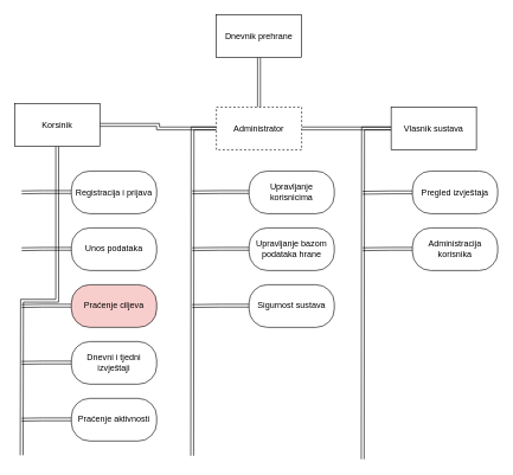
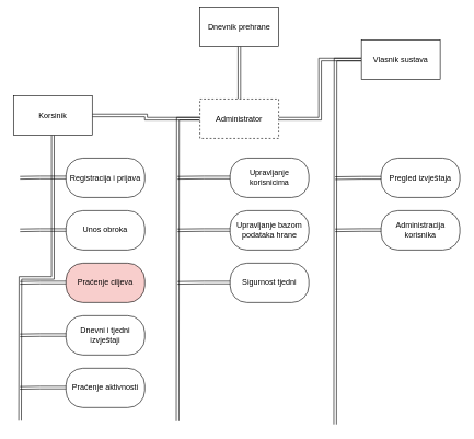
- <mxCell id="3" value="Dnevnik prehrane" style="rounded=0;whiteSpace=wrap;html=1;" vertex="1" parent="1"><mxGeometry x="304" y="20" width="120" height="60" as="geometry" /></mxCell>
+ <mxCell id="3" value="Dnevnik prehrane" style="rounded=0;whiteSpace=wrap;html=1;" vertex="1" parent="1"><mxGeometry x="304" y="10" width="120" height="60" as="geometry" /></mxCell>
- <mxCell id="11" value="Vlasnik sustava" style="rounded=0;whiteSpace=wrap;html=1;" vertex="1" parent="1"><mxGeometry x="550" y="150" width="120" height="60" as="geometry" /></mxCell>
+ <mxCell id="11" value="Vlasnik sustava" style="rounded=0;whiteSpace=wrap;html=1;" vertex="1" parent="1"><mxGeometry x="550" y="60" width="120" height="60" as="geometry" /></mxCell>
- <mxCell id="14" value="Unos podataka" style="rounded=1;whiteSpace=wrap;html=1;arcSize=43;" vertex="1" parent="1"><mxGeometry x="100" y="320" width="120" height="60" as="geometry" /></mxCell>
+ <mxCell id="14" value="Unos obroka" style="rounded=1;whiteSpace=wrap;html=1;arcSize=43;" vertex="1" parent="1"><mxGeometry x="100" y="320" width="120" height="60" as="geometry" /></mxCell>
- <mxCell id="20" value="Sigurnost sustava" style="rounded=1;whiteSpace=wrap;html=1;arcSize=43;" vertex="1" parent="1"><mxGeometry x="350" y="400" width="120" height="60" as="geometry" /></mxCell>
+ <mxCell id="20" value="Sigurnost tjedni" style="rounded=1;whiteSpace=wrap;html=1;arcSize=43;" vertex="1" parent="1"><mxGeometry x="350" y="400" width="120" height="60" as="geometry" /></mxCell>
